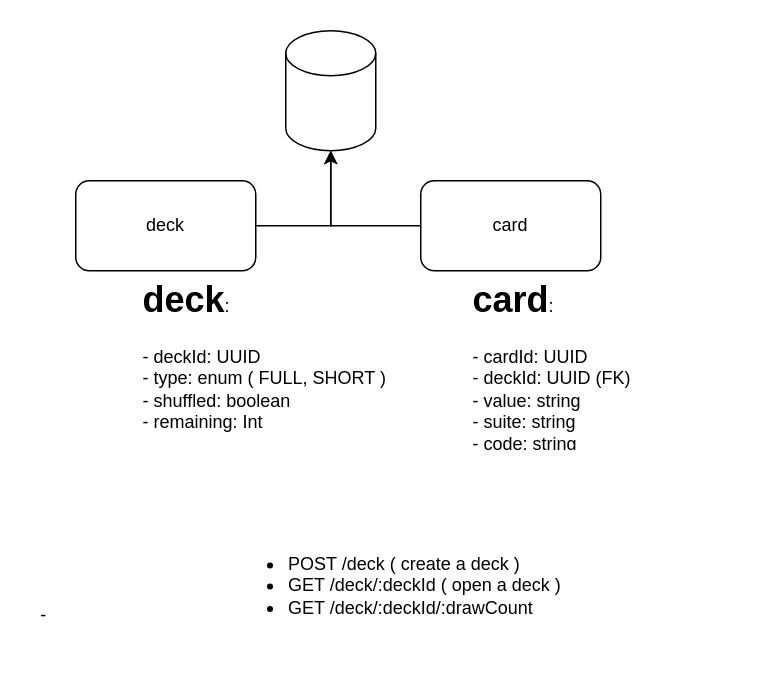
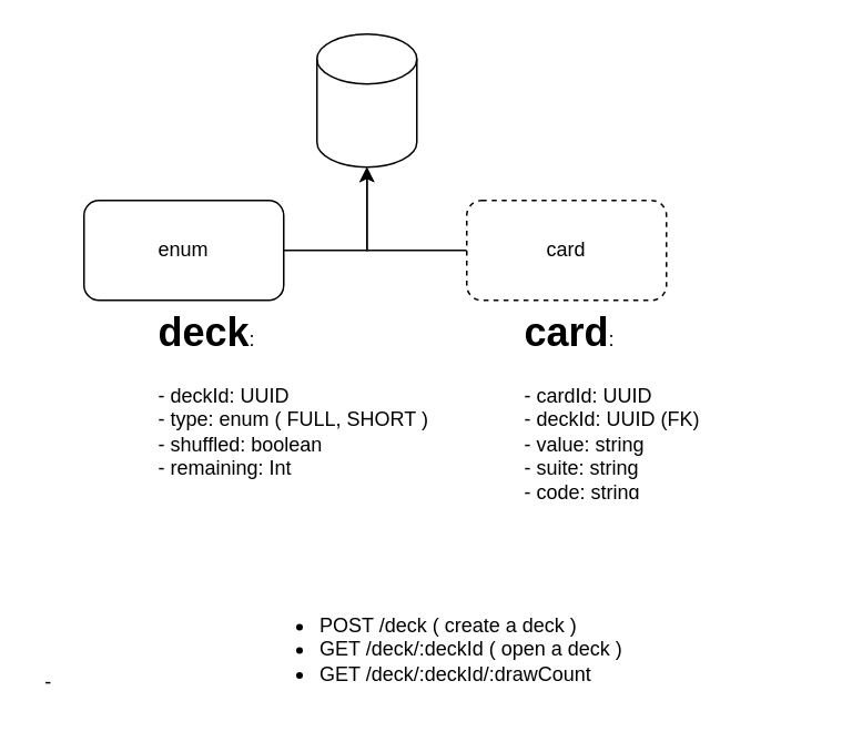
- <mxCell id="3" value="deck" style="rounded=1;whiteSpace=wrap;html=1;" vertex="1" parent="1"><mxGeometry x="50" y="120" width="120" height="60" as="geometry" /></mxCell>
+ <mxCell id="3" value="enum" style="rounded=1;whiteSpace=wrap;html=1;" vertex="1" parent="1"><mxGeometry x="50" y="120" width="120" height="60" as="geometry" /></mxCell>
- <mxCell id="5" value="card" style="rounded=1;whiteSpace=wrap;html=1;" vertex="1" parent="1"><mxGeometry x="280" y="120" width="120" height="60" as="geometry" /></mxCell>
+ <mxCell id="5" value="card" style="rounded=1;whiteSpace=wrap;html=1;dashed=1;" vertex="1" parent="1"><mxGeometry x="280" y="120" width="120" height="60" as="geometry" /></mxCell>
